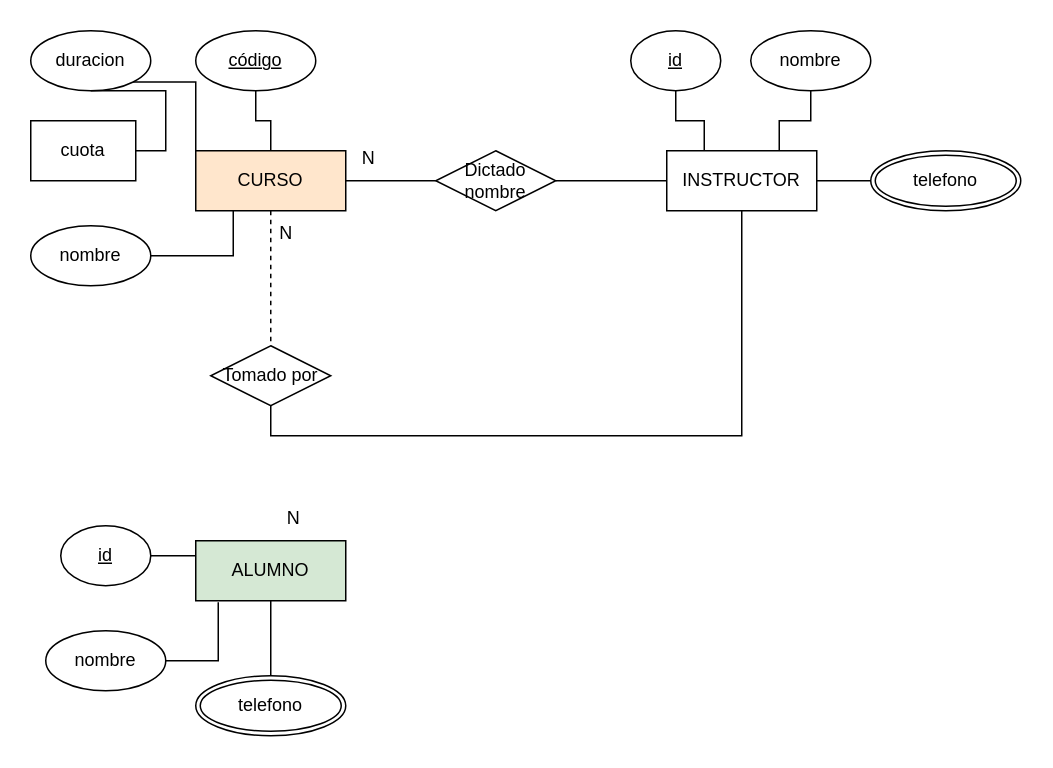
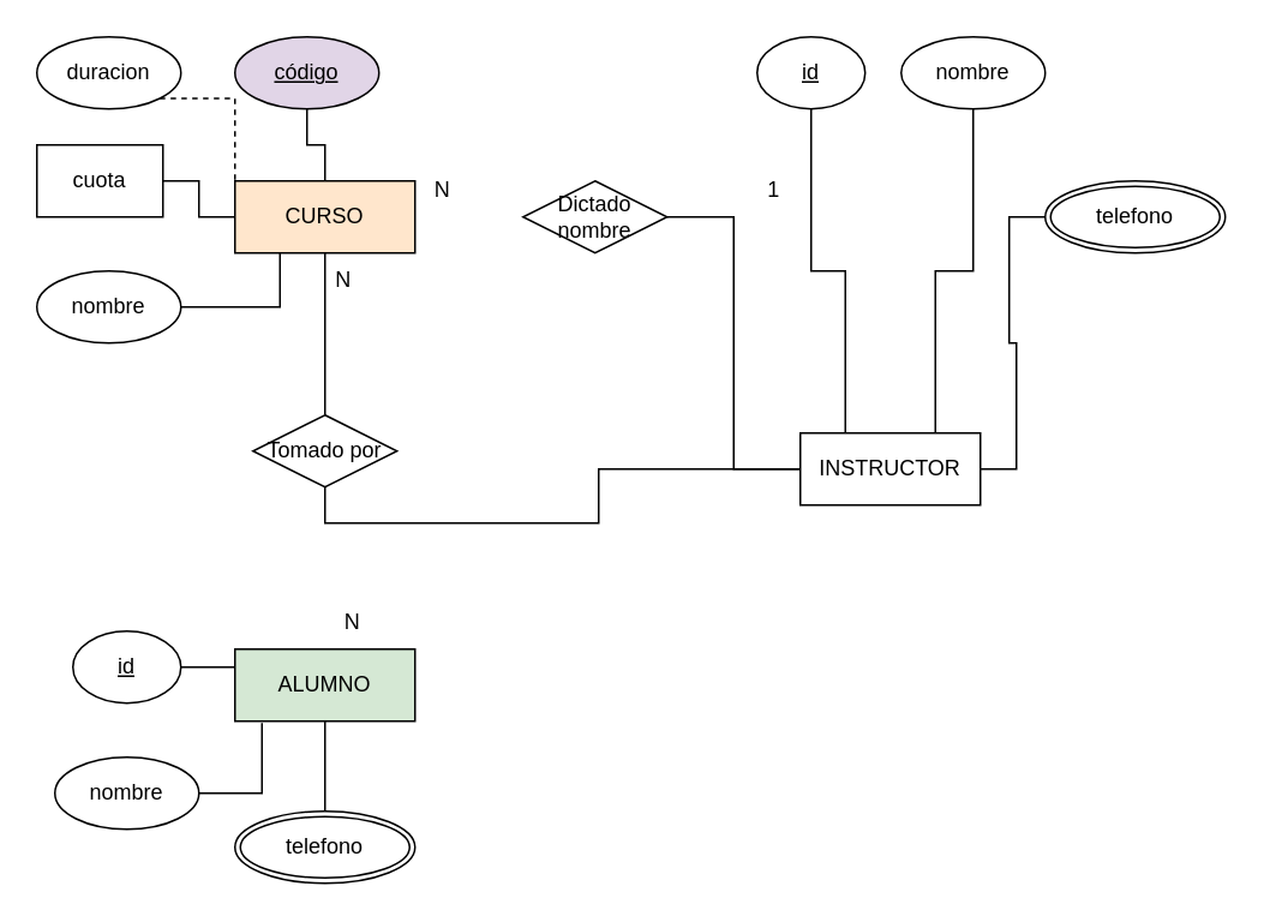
- <mxCell id="12" value="código" style="ellipse;whiteSpace=wrap;html=1;align=center;fontStyle=4;" vertex="1" parent="1"><mxGeometry x="130" y="20" width="80" height="40" as="geometry" /></mxCell>
+ <mxCell id="12" value="código" style="ellipse;whiteSpace=wrap;html=1;align=center;fontStyle=4;fillColor=#e1d5e7;" vertex="1" parent="1"><mxGeometry x="130" y="20" width="80" height="40" as="geometry" /></mxCell>
- <mxCell id="17" style="edgeStyle=orthogonalEdgeStyle;rounded=0;orthogonalLoop=1;jettySize=auto;html=1;exitX=1;exitY=1;exitDx=0;exitDy=0;entryX=0;entryY=0;entryDx=0;entryDy=0;endArrow=none;endFill=0;" edge="1" parent="1" source="18" target="4"><mxGeometry relative="1" as="geometry" /></mxCell>
+ <mxCell id="17" style="edgeStyle=orthogonalEdgeStyle;rounded=0;orthogonalLoop=1;jettySize=auto;html=1;exitX=1;exitY=1;exitDx=0;exitDy=0;entryX=0;entryY=0;entryDx=0;entryDy=0;endArrow=none;endFill=0;dashed=1;" edge="1" parent="1" source="18" target="4"><mxGeometry relative="1" as="geometry" /></mxCell>
- <mxCell id="15" style="edgeStyle=orthogonalEdgeStyle;rounded=0;orthogonalLoop=1;jettySize=auto;html=1;exitX=1;exitY=0.5;exitDx=0;exitDy=0;endArrow=none;endFill=0;" edge="1" parent="1" source="16" target="18"><mxGeometry relative="1" as="geometry" /></mxCell>
+ <mxCell id="15" style="edgeStyle=orthogonalEdgeStyle;rounded=0;orthogonalLoop=1;jettySize=auto;html=1;exitX=1;exitY=0.5;exitDx=0;exitDy=0;entryX=0;entryY=0.5;entryDx=0;entryDy=0;endArrow=none;endFill=0;" edge="1" parent="1" source="16" target="4"><mxGeometry relative="1" as="geometry" /></mxCell>
+ <mxCell id="31" value="1" style="text;html=1;align=center;verticalAlign=middle;resizable=0;points=[];autosize=1;strokeColor=none;fillColor=none;" vertex="1" parent="1"><mxGeometry x="414" y="90" width="30" height="30" as="geometry" /></mxCell>
- <mxCell id="2" style="edgeStyle=orthogonalEdgeStyle;rounded=0;orthogonalLoop=1;jettySize=auto;html=1;exitX=1;exitY=0.5;exitDx=0;exitDy=0;entryX=0;entryY=0.5;entryDx=0;entryDy=0;endArrow=none;endFill=0;" edge="1" parent="1" source="4" target="8"><mxGeometry relative="1" as="geometry" /></mxCell>
- <mxCell id="5" value="INSTRUCTOR" style="whiteSpace=wrap;html=1;align=center;" vertex="1" parent="1"><mxGeometry x="444" y="100" width="100" height="40" as="geometry" /></mxCell>
+ <mxCell id="5" value="INSTRUCTOR" style="whiteSpace=wrap;html=1;align=center;" vertex="1" parent="1"><mxGeometry x="444" y="240" width="100" height="40" as="geometry" /></mxCell>
- <mxCell id="3" style="edgeStyle=orthogonalEdgeStyle;rounded=0;orthogonalLoop=1;jettySize=auto;html=1;exitX=0.5;exitY=1;exitDx=0;exitDy=0;entryX=0.5;entryY=0;entryDx=0;entryDy=0;endArrow=none;endFill=0;dashed=1;" edge="1" parent="1" source="4" target="10"><mxGeometry relative="1" as="geometry" /></mxCell>
+ <mxCell id="3" style="edgeStyle=orthogonalEdgeStyle;rounded=0;orthogonalLoop=1;jettySize=auto;html=1;exitX=0.5;exitY=1;exitDx=0;exitDy=0;entryX=0.5;entryY=0;entryDx=0;entryDy=0;endArrow=none;endFill=0;" edge="1" parent="1" source="4" target="10"><mxGeometry relative="1" as="geometry" /></mxCell>
